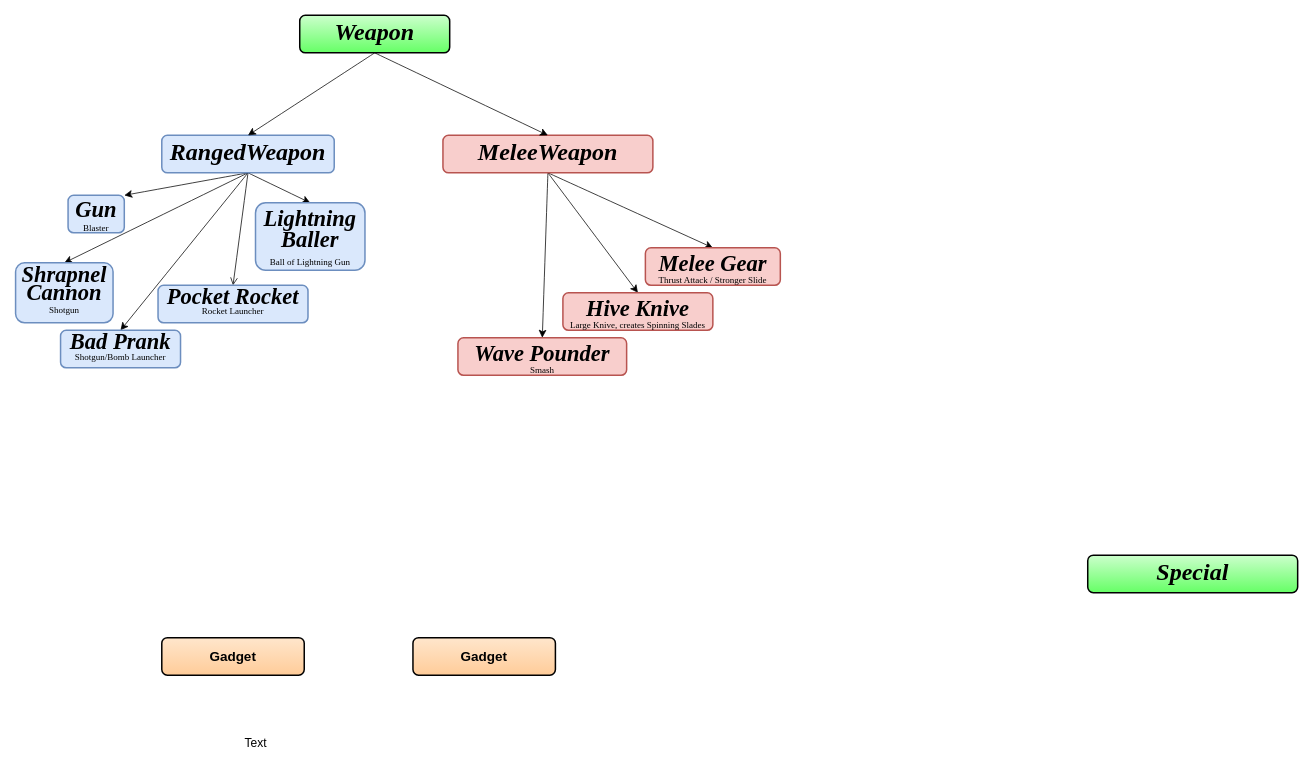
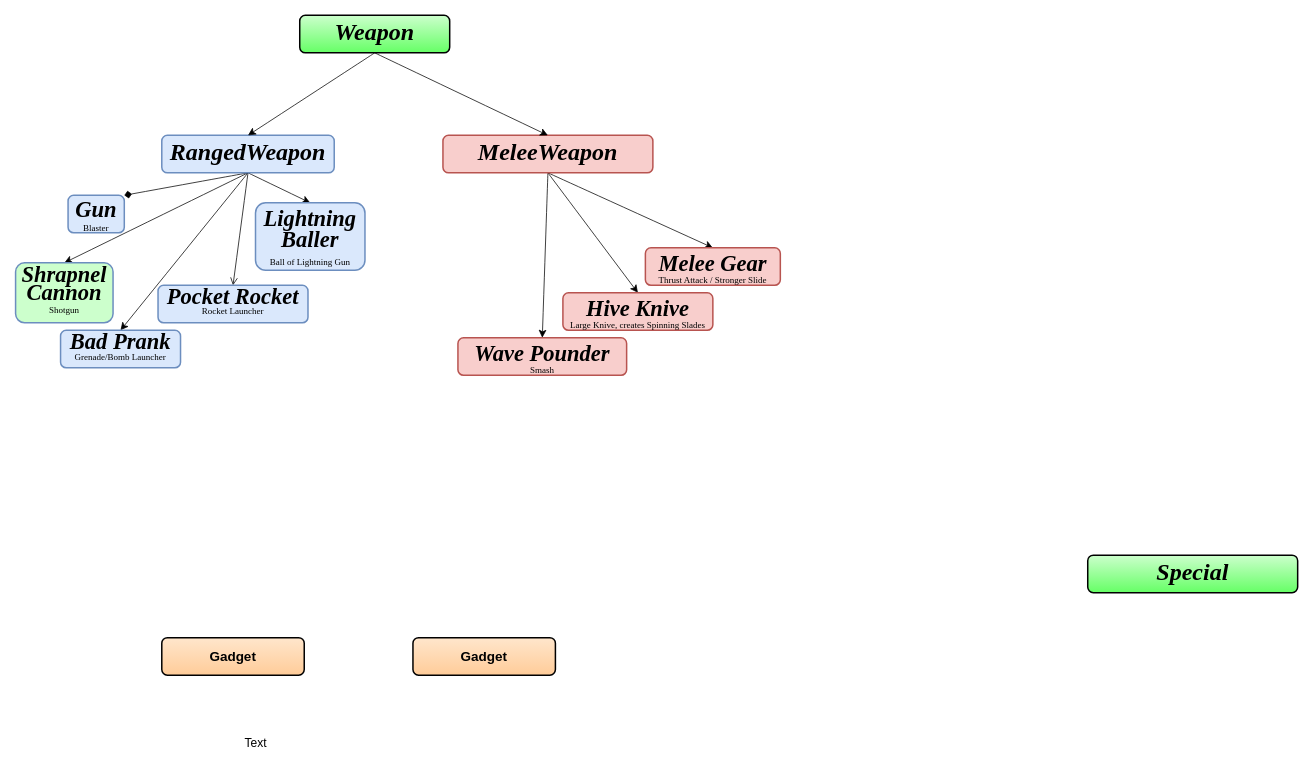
- <mxCell id="8" style="edgeStyle=none;curved=1;rounded=0;orthogonalLoop=1;jettySize=auto;html=1;exitX=0.5;exitY=1;exitDx=0;exitDy=0;entryX=1;entryY=0;entryDx=0;entryDy=0;fontSize=12;startSize=8;endSize=8;" parent="1" source="13" target="16" edge="1"><mxGeometry relative="1" as="geometry" /></mxCell>
+ <mxCell id="8" style="edgeStyle=none;curved=1;rounded=0;orthogonalLoop=1;jettySize=auto;html=1;exitX=0.5;exitY=1;exitDx=0;exitDy=0;entryX=1;entryY=0;entryDx=0;entryDy=0;fontSize=12;startSize=8;endSize=8;endArrow=diamond;" parent="1" source="13" target="16" edge="1"><mxGeometry relative="1" as="geometry" /></mxCell>
- <mxCell id="17" value="&lt;p style=&quot;line-height: 140%;&quot;&gt;&lt;font size=&quot;1&quot; face=&quot;Barlow&quot;&gt;&lt;i style=&quot;font-size: 30px;&quot;&gt;&lt;b&gt;Shrapnel Cannon&lt;br&gt;&lt;/b&gt;&lt;/i&gt;&lt;/font&gt;&lt;font style=&quot;font-size: 12px;&quot; face=&quot;Barlow&quot;&gt;Shotgun&lt;/font&gt;&lt;/p&gt;" style="rounded=1;whiteSpace=wrap;html=1;fillColor=#dae8fc;strokeWidth=2;perimeterSpacing=0;shadow=0;align=center;strokeColor=#6c8ebf;" parent="1" vertex="1"><mxGeometry x="20" y="350" width="130" height="80" as="geometry" /></mxCell>
+ <mxCell id="17" value="&lt;p style=&quot;line-height: 140%;&quot;&gt;&lt;font size=&quot;1&quot; face=&quot;Barlow&quot;&gt;&lt;i style=&quot;font-size: 30px;&quot;&gt;&lt;b&gt;Shrapnel Cannon&lt;br&gt;&lt;/b&gt;&lt;/i&gt;&lt;/font&gt;&lt;font style=&quot;font-size: 12px;&quot; face=&quot;Barlow&quot;&gt;Shotgun&lt;/font&gt;&lt;/p&gt;" style="rounded=1;whiteSpace=wrap;html=1;fillColor=#ccffcc;strokeWidth=2;perimeterSpacing=0;shadow=0;align=center;strokeColor=#6c8ebf;" parent="1" vertex="1"><mxGeometry x="20" y="350" width="130" height="80" as="geometry" /></mxCell>
- <mxCell id="18" value="&lt;p style=&quot;line-height: 20%;&quot;&gt;&lt;font size=&quot;1&quot; face=&quot;Barlow&quot; style=&quot;&quot; data-font-src=&quot;https://fonts.googleapis.com/css?family=Barlow&quot;&gt;&lt;i style=&quot;font-size: 30px;&quot;&gt;&lt;b&gt;Bad Prank&lt;/b&gt;&lt;/i&gt;&lt;/font&gt;&lt;/p&gt;&lt;p style=&quot;line-height: 20%;&quot;&gt;&lt;font data-font-src=&quot;https://fonts.googleapis.com/css?family=Barlow&quot; face=&quot;Barlow&quot;&gt;Shotgun/Bomb Launcher&lt;/font&gt;&lt;/p&gt;" style="rounded=1;whiteSpace=wrap;html=1;fillColor=#dae8fc;strokeWidth=2;perimeterSpacing=0;shadow=0;strokeColor=#6c8ebf;" parent="1" vertex="1"><mxGeometry x="80" y="440" width="160" height="50" as="geometry" /></mxCell>
+ <mxCell id="18" value="&lt;p style=&quot;line-height: 20%;&quot;&gt;&lt;font size=&quot;1&quot; face=&quot;Barlow&quot; style=&quot;&quot; data-font-src=&quot;https://fonts.googleapis.com/css?family=Barlow&quot;&gt;&lt;i style=&quot;font-size: 30px;&quot;&gt;&lt;b&gt;Bad Prank&lt;/b&gt;&lt;/i&gt;&lt;/font&gt;&lt;/p&gt;&lt;p style=&quot;line-height: 20%;&quot;&gt;&lt;font data-font-src=&quot;https://fonts.googleapis.com/css?family=Barlow&quot; face=&quot;Barlow&quot;&gt;Grenade/Bomb Launcher&lt;/font&gt;&lt;/p&gt;" style="rounded=1;whiteSpace=wrap;html=1;fillColor=#dae8fc;strokeWidth=2;perimeterSpacing=0;shadow=0;strokeColor=#6c8ebf;" parent="1" vertex="1"><mxGeometry x="80" y="440" width="160" height="50" as="geometry" /></mxCell>
